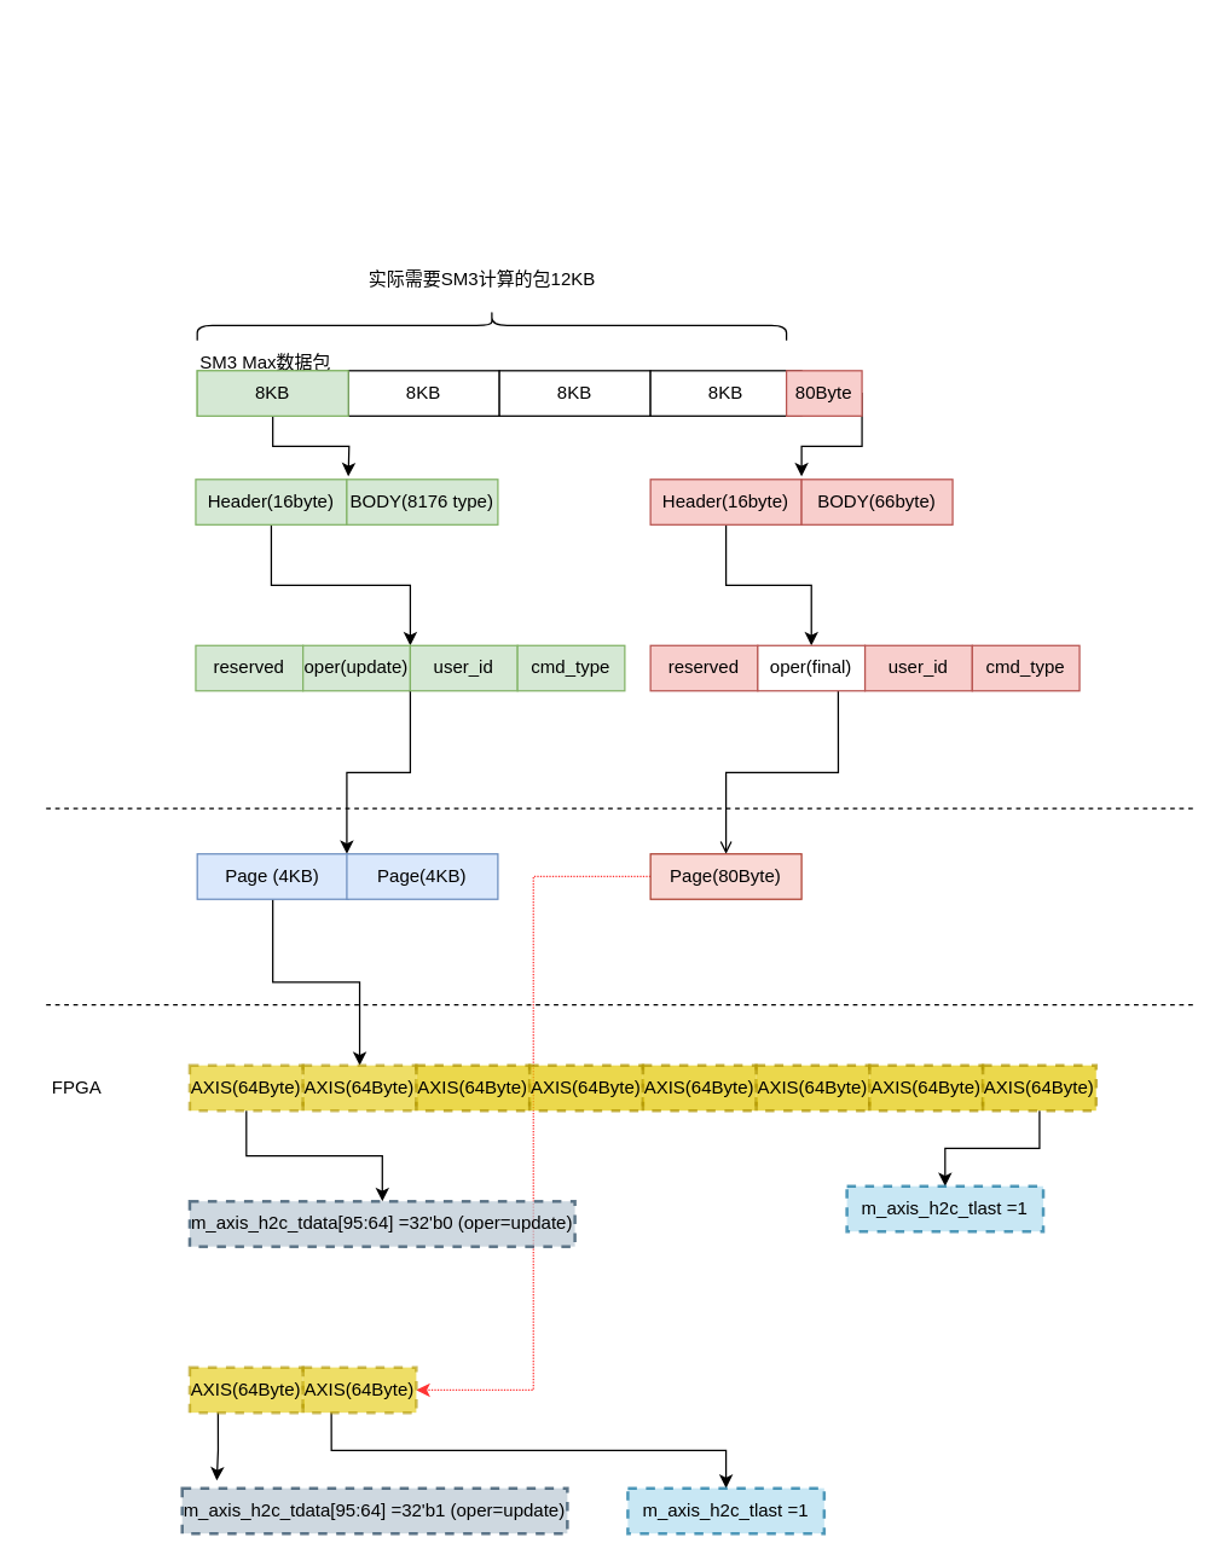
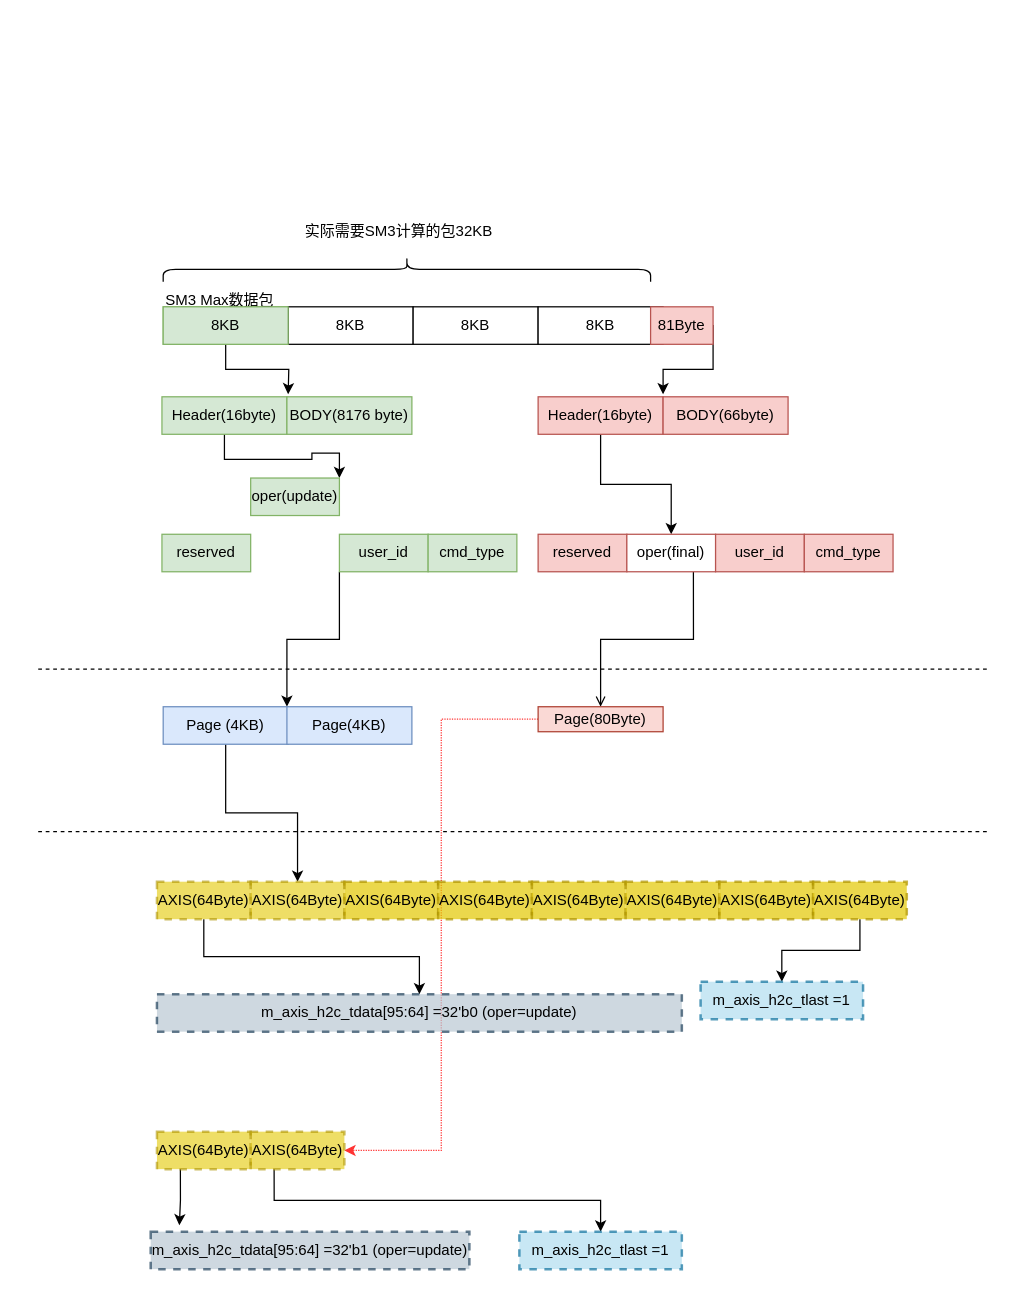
- <mxCell id="8" value="实际需要SM3计算的包12KB&amp;nbsp;" style="text;html=1;align=center;verticalAlign=middle;resizable=0;points=[];autosize=1;strokeColor=none;fillColor=none;" vertex="1" parent="1"><mxGeometry x="230" y="170" width="180" height="30" as="geometry" /></mxCell>
+ <mxCell id="8" value="实际需要SM3计算的包32KB&amp;nbsp;" style="text;html=1;align=center;verticalAlign=middle;resizable=0;points=[];autosize=1;strokeColor=none;fillColor=none;" vertex="1" parent="1"><mxGeometry x="230" y="170" width="180" height="30" as="geometry" /></mxCell>
- <mxCell id="32" value="80Byte" style="rounded=0;whiteSpace=wrap;html=1;fillColor=#f8cecc;strokeColor=#b85450;" vertex="1" parent="1"><mxGeometry x="520" y="245" width="50" height="30" as="geometry" /></mxCell>
+ <mxCell id="32" value="81Byte" style="rounded=0;whiteSpace=wrap;html=1;fillColor=#f8cecc;strokeColor=#b85450;" vertex="1" parent="1"><mxGeometry x="520" y="245" width="50" height="30" as="geometry" /></mxCell>
- <mxCell id="15" value="BODY(8176 type)" style="rounded=0;whiteSpace=wrap;html=1;fillColor=#d5e8d4;strokeColor=#82b366;" vertex="1" parent="1"><mxGeometry x="229" y="317" width="100" height="30" as="geometry" /></mxCell>
+ <mxCell id="15" value="BODY(8176 byte)" style="rounded=0;whiteSpace=wrap;html=1;fillColor=#d5e8d4;strokeColor=#82b366;" vertex="1" parent="1"><mxGeometry x="229" y="317" width="100" height="30" as="geometry" /></mxCell>
- <mxCell id="17" value="oper(update)" style="rounded=0;whiteSpace=wrap;html=1;fillColor=#d5e8d4;strokeColor=#82b366;" vertex="1" parent="1"><mxGeometry x="200" y="427" width="71" height="30" as="geometry" /></mxCell>
+ <mxCell id="17" value="oper(update)" style="rounded=0;whiteSpace=wrap;html=1;fillColor=#d5e8d4;strokeColor=#82b366;" vertex="1" parent="1"><mxGeometry x="200" y="382" width="71" height="30" as="geometry" /></mxCell>
- <mxCell id="34" value="Page(80Byte)" style="rounded=0;whiteSpace=wrap;html=1;fillColor=#fad9d5;strokeColor=#ae4132;" vertex="1" parent="1"><mxGeometry x="430" y="565" width="100" height="30" as="geometry" /></mxCell>
+ <mxCell id="34" value="Page(80Byte)" style="rounded=0;whiteSpace=wrap;html=1;fillColor=#fad9d5;strokeColor=#ae4132;" vertex="1" parent="1"><mxGeometry x="430" y="565" width="100" height="20" as="geometry" /></mxCell>
- <mxCell id="36" value="FPGA" style="text;html=1;align=center;verticalAlign=middle;resizable=0;points=[];autosize=1;strokeColor=none;fillColor=none;" vertex="1" parent="1"><mxGeometry x="20" y="705" width="60" height="30" as="geometry" /></mxCell>
- <mxCell id="48" value="m_axis_h2c_tdata[95:64] =32'b0 (oper=update)" style="rounded=0;whiteSpace=wrap;html=1;dashed=1;strokeWidth=2;opacity=70;fillColor=#bac8d3;strokeColor=#23445d;" vertex="1" parent="1"><mxGeometry x="125" y="795" width="255" height="30" as="geometry" /></mxCell>
+ <mxCell id="48" value="m_axis_h2c_tdata[95:64] =32'b0 (oper=update)" style="rounded=0;whiteSpace=wrap;html=1;dashed=1;strokeWidth=2;opacity=70;fillColor=#bac8d3;strokeColor=#23445d;" vertex="1" parent="1"><mxGeometry x="125" y="795" width="420" height="30" as="geometry" /></mxCell>
